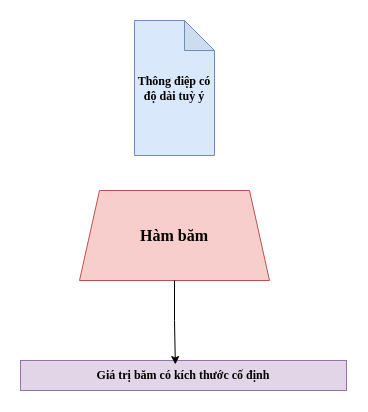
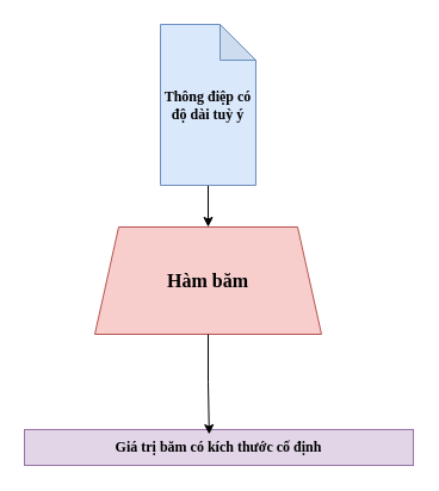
+ <mxCell id="2" style="edgeStyle=orthogonalEdgeStyle;rounded=0;orthogonalLoop=1;jettySize=auto;html=1;exitX=0.5;exitY=1;exitDx=0;exitDy=0;exitPerimeter=0;entryX=0.5;entryY=0;entryDx=0;entryDy=0;" edge="1" parent="1" source="3" target="4"><mxGeometry relative="1" as="geometry" /></mxCell>
